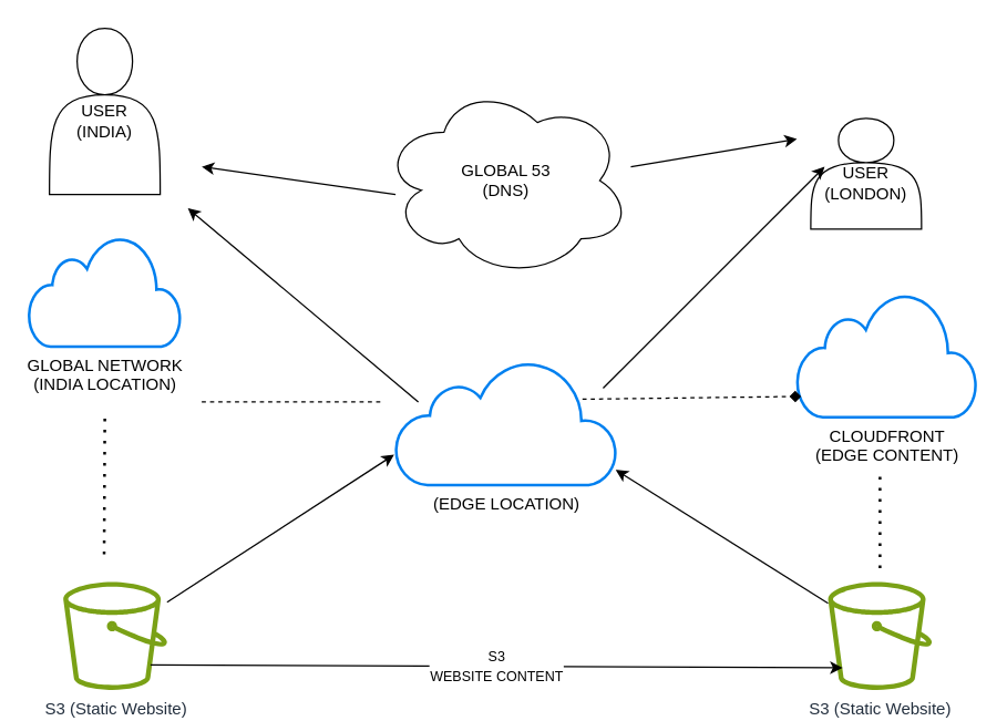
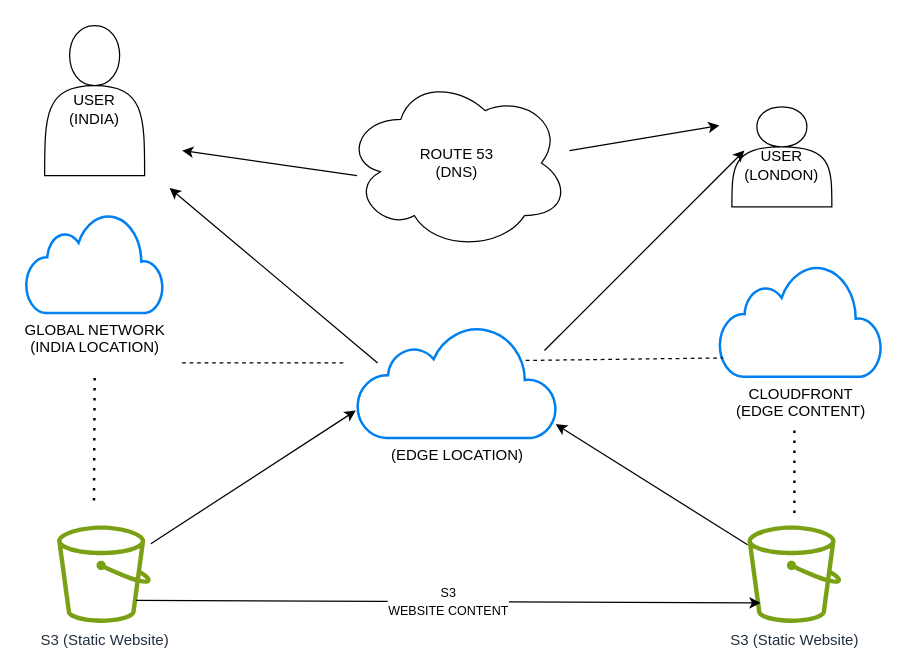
- <mxCell id="4" value="GLOBAL 53&lt;div&gt;(DNS)&lt;/div&gt;" style="ellipse;shape=cloud;whiteSpace=wrap;html=1;" vertex="1" parent="1"><mxGeometry x="275" y="60" width="180" height="140" as="geometry" /></mxCell>
+ <mxCell id="4" value="ROUTE 53&lt;div&gt;(DNS)&lt;/div&gt;" style="ellipse;shape=cloud;whiteSpace=wrap;html=1;" vertex="1" parent="1"><mxGeometry x="275" y="60" width="180" height="140" as="geometry" /></mxCell>
- <mxCell id="17" value="" style="endArrow=diamond;dashed=1;html=1;rounded=0;entryX=0.023;entryY=0.833;entryDx=0;entryDy=0;entryPerimeter=0;exitX=0.844;exitY=0.311;exitDx=0;exitDy=0;exitPerimeter=0;" edge="1" parent="1" source="7" target="6"><mxGeometry width="50" height="50" relative="1" as="geometry"><mxPoint x="455" y="290" as="sourcePoint" /><mxPoint x="565" y="290" as="targetPoint" /></mxGeometry></mxCell>
+ <mxCell id="17" value="" style="endArrow=none;dashed=1;html=1;rounded=0;entryX=0.023;entryY=0.833;entryDx=0;entryDy=0;entryPerimeter=0;exitX=0.844;exitY=0.311;exitDx=0;exitDy=0;exitPerimeter=0;" edge="1" parent="1" source="7" target="6"><mxGeometry width="50" height="50" relative="1" as="geometry"><mxPoint x="455" y="290" as="sourcePoint" /><mxPoint x="565" y="290" as="targetPoint" /></mxGeometry></mxCell>
